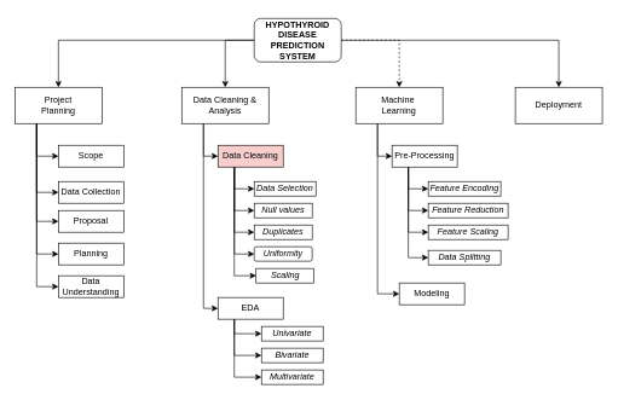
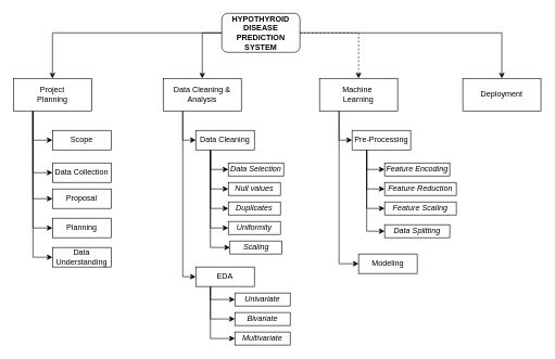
- <mxCell id="6" value="&lt;b&gt;HYPOTHYROID DISEASE PREDICTION SYSTEM&lt;/b&gt;" style="rounded=1;whiteSpace=wrap;html=1;" vertex="1" parent="1"><mxGeometry x="350" y="25" width="120" height="60" as="geometry" /></mxCell>
+ <mxCell id="6" value="&lt;b&gt;HYPOTHYROID DISEASE PREDICTION SYSTEM&lt;/b&gt;" style="rounded=1;whiteSpace=wrap;html=1;" vertex="1" parent="1"><mxGeometry x="340" y="20" width="120" height="60" as="geometry" /></mxCell>
- <mxCell id="30" value="Data Cleaning" style="rounded=0;whiteSpace=wrap;html=1;fillColor=#f8cecc;" vertex="1" parent="1"><mxGeometry x="300" y="200" width="90" height="30" as="geometry" /></mxCell>
+ <mxCell id="30" value="Data Cleaning" style="rounded=0;whiteSpace=wrap;html=1;" vertex="1" parent="1"><mxGeometry x="300" y="200" width="90" height="30" as="geometry" /></mxCell>
- <mxCell id="32" value="&lt;i&gt;Uniformity&lt;/i&gt;" style="whiteSpace=wrap;html=1;rounded=1;" vertex="1" parent="1"><mxGeometry x="350" y="340" width="80" height="20" as="geometry" /></mxCell>
+ <mxCell id="32" value="&lt;i&gt;Uniformity&lt;/i&gt;" style="rounded=0;whiteSpace=wrap;html=1;" vertex="1" parent="1"><mxGeometry x="350" y="340" width="80" height="20" as="geometry" /></mxCell>
